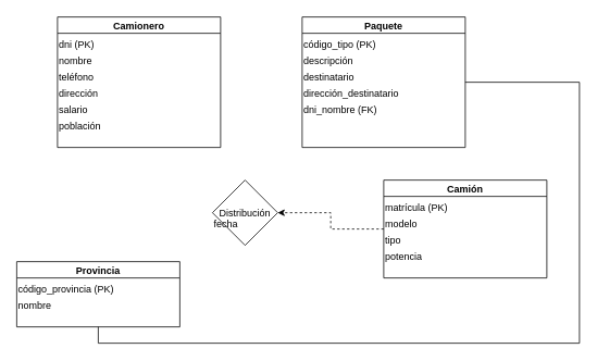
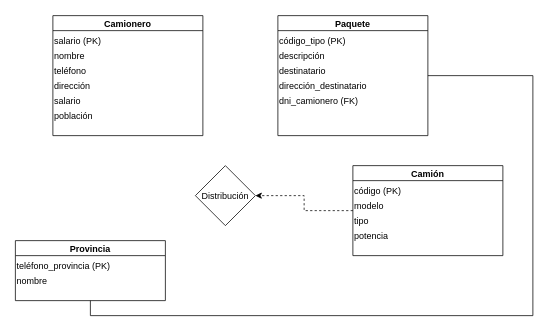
- <mxCell id="3" value="dni (PK)" style="text" parent="2" vertex="1"><mxGeometry y="20" width="200" height="20" as="geometry" /></mxCell>
+ <mxCell id="3" value="salario (PK)" style="text" parent="2" vertex="1"><mxGeometry y="20" width="200" height="20" as="geometry" /></mxCell>
- <mxCell id="14" value="dni_nombre (FK)" style="text" parent="9" vertex="1"><mxGeometry y="100" width="200" height="20" as="geometry" /></mxCell>
+ <mxCell id="14" value="dni_camionero (FK)" style="text" parent="9" vertex="1"><mxGeometry y="100" width="200" height="20" as="geometry" /></mxCell>
- <mxCell id="19" value="matrícula (PK)" style="text" parent="18" vertex="1"><mxGeometry y="20" width="200" height="20" as="geometry" /></mxCell>
+ <mxCell id="19" value="código (PK)" style="text" parent="18" vertex="1"><mxGeometry y="20" width="200" height="20" as="geometry" /></mxCell>
- <mxCell id="24" value="fecha" style="text" parent="23" vertex="1"><mxGeometry y="40" width="80" height="20" as="geometry" /></mxCell>
- <mxCell id="16" value="código_provincia (PK)" style="text" parent="15" vertex="1"><mxGeometry y="20" width="200" height="20" as="geometry" /></mxCell>
+ <mxCell id="16" value="teléfono_provincia (PK)" style="text" parent="15" vertex="1"><mxGeometry y="20" width="200" height="20" as="geometry" /></mxCell>
